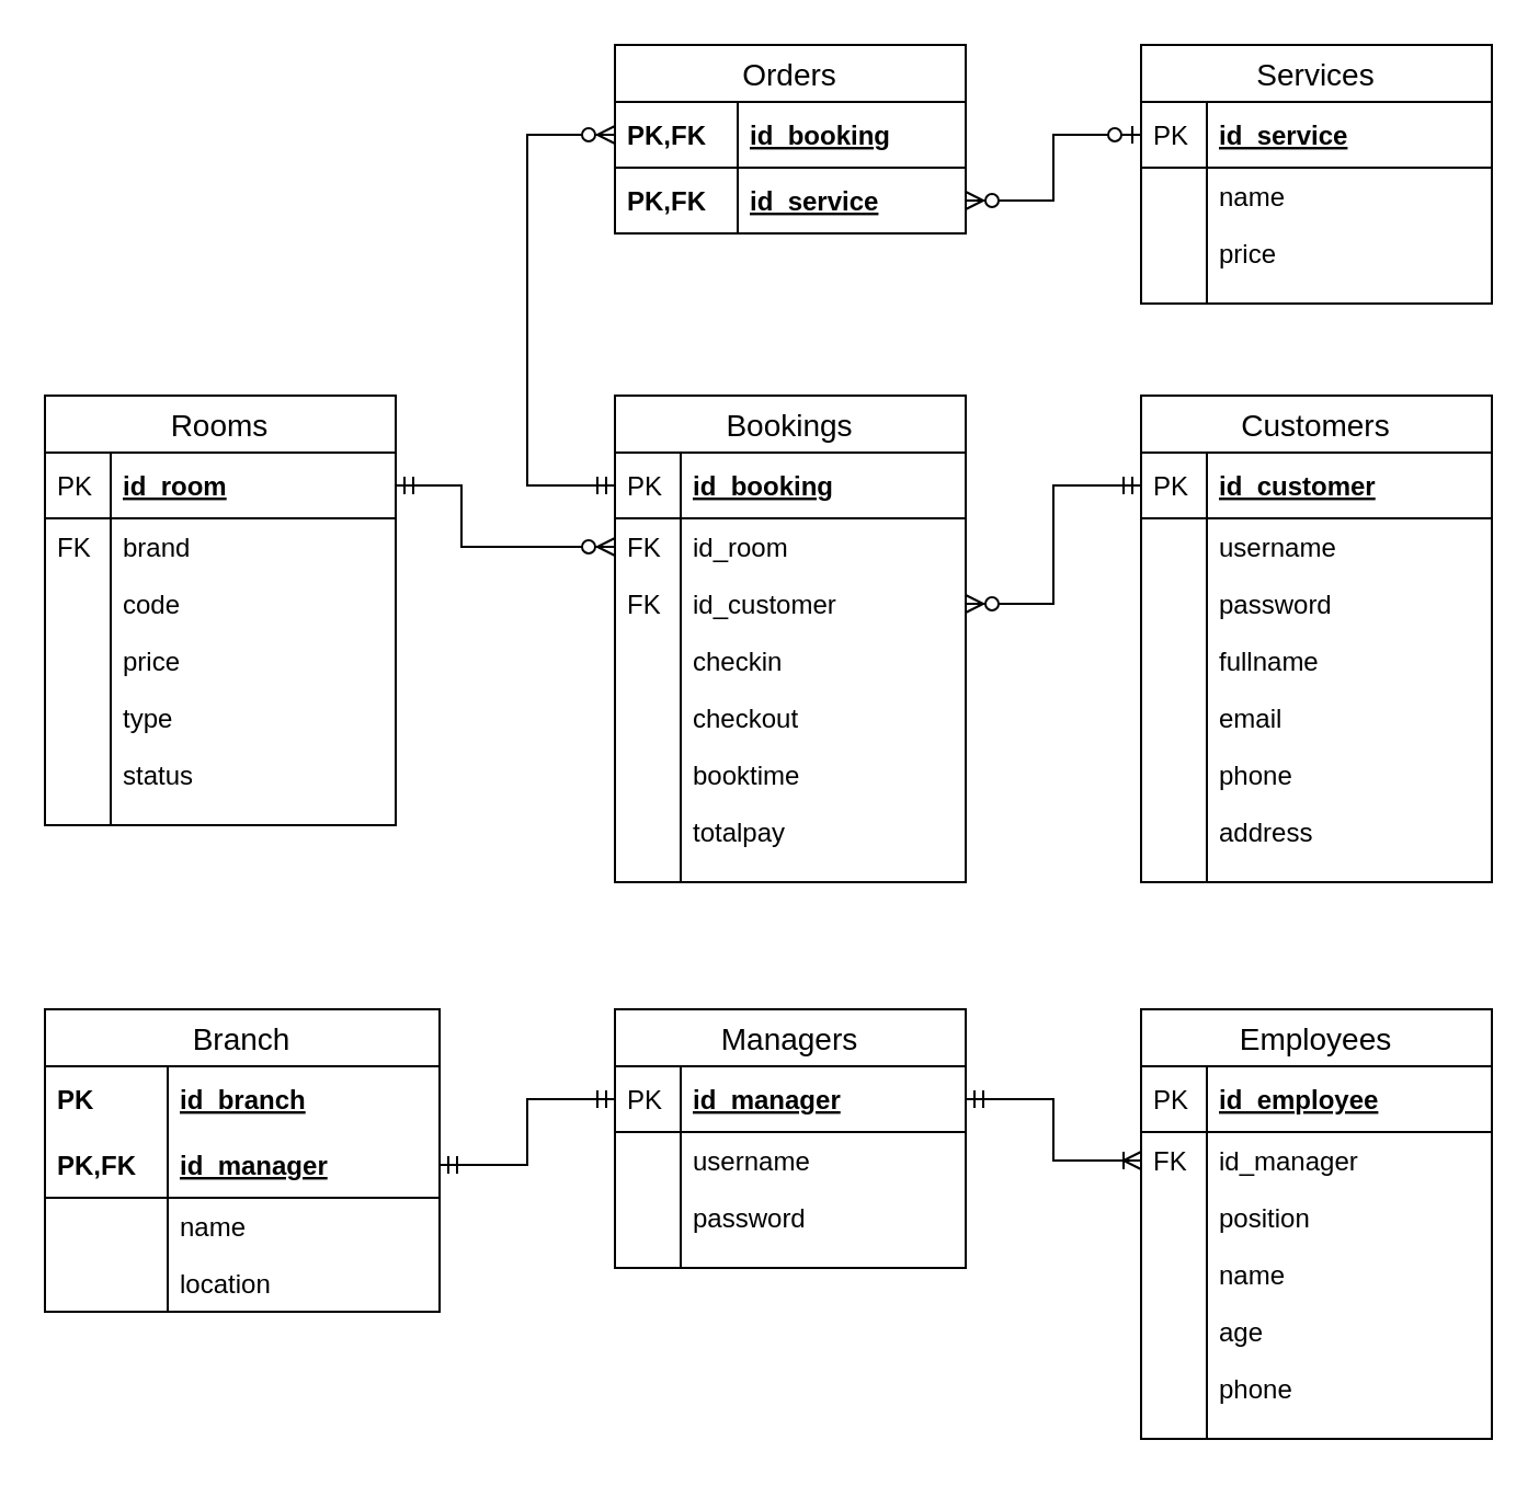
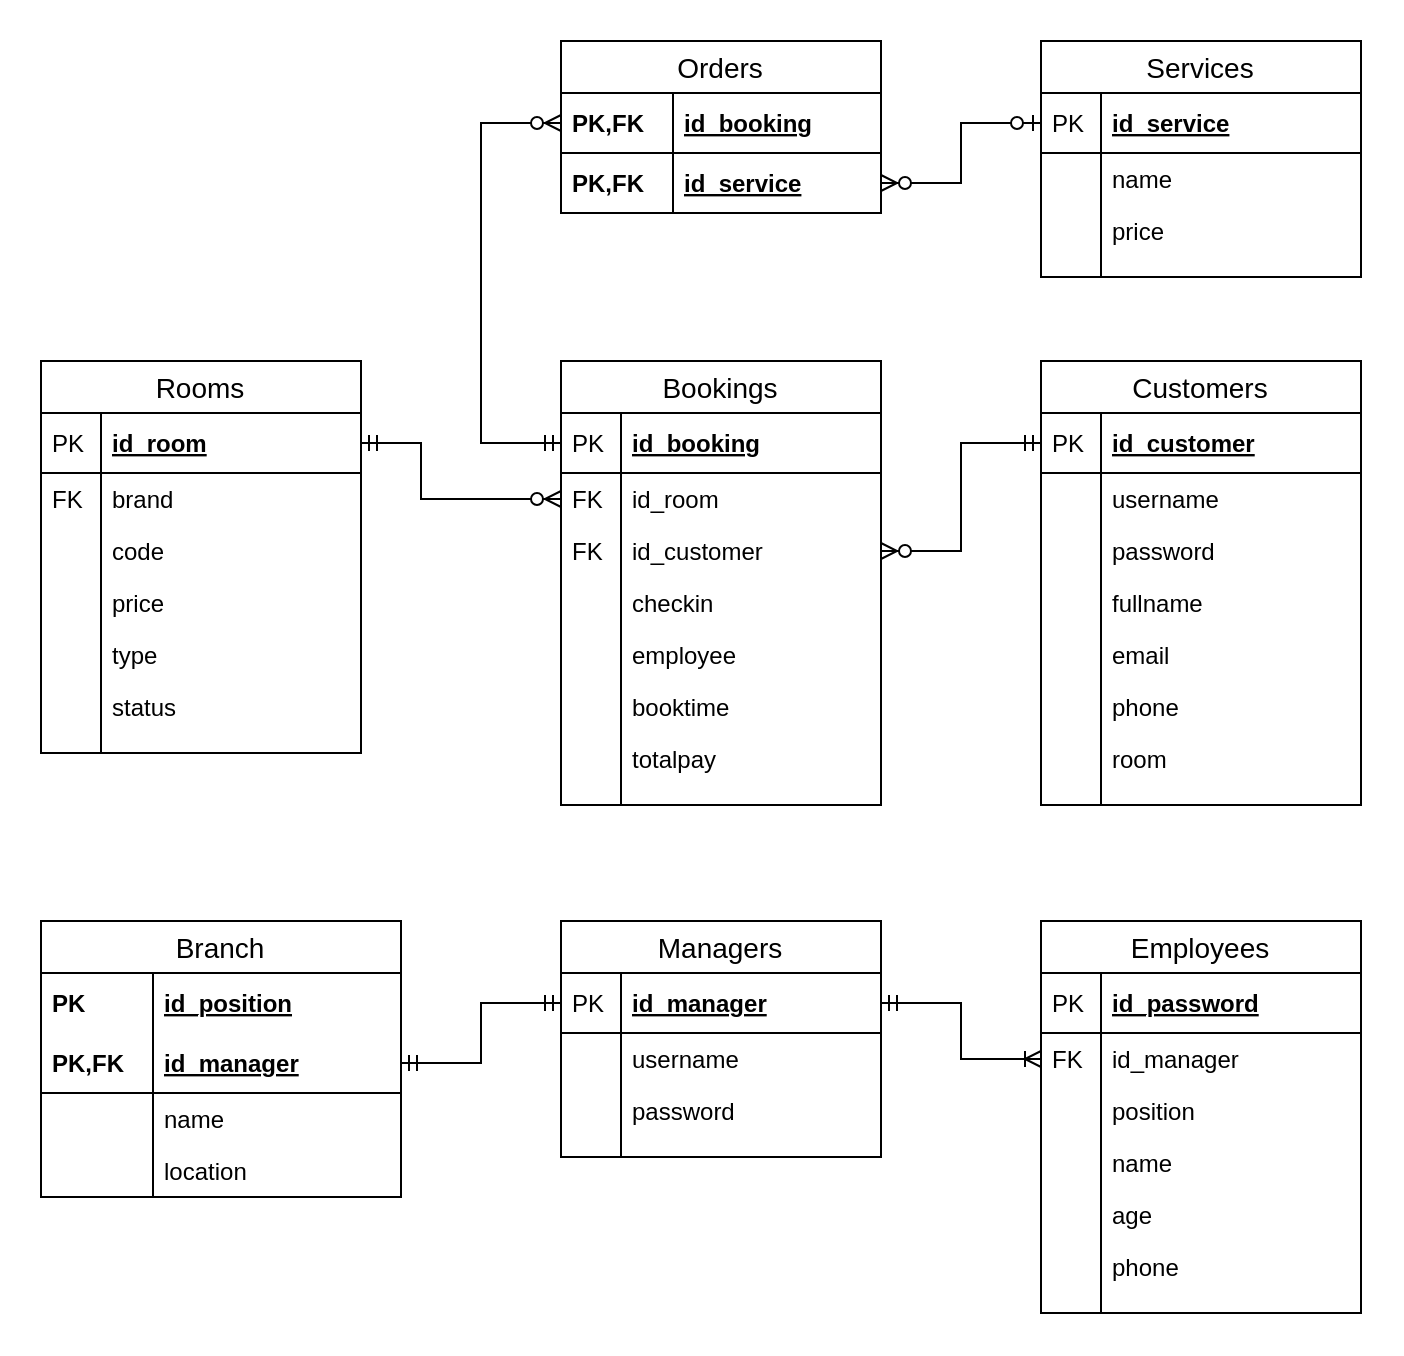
- <mxCell id="34" value="checkout" style="shape=partialRectangle;top=0;left=0;right=0;bottom=0;align=left;verticalAlign=top;fillColor=none;spacingLeft=34;spacingRight=4;overflow=hidden;rotatable=0;points=[[0,0.5],[1,0.5]];portConstraint=eastwest;dropTarget=0;fontSize=12;" parent="25" vertex="1"><mxGeometry y="134" width="160" height="26" as="geometry" /></mxCell>
+ <mxCell id="34" value="employee" style="shape=partialRectangle;top=0;left=0;right=0;bottom=0;align=left;verticalAlign=top;fillColor=none;spacingLeft=34;spacingRight=4;overflow=hidden;rotatable=0;points=[[0,0.5],[1,0.5]];portConstraint=eastwest;dropTarget=0;fontSize=12;" parent="25" vertex="1"><mxGeometry y="134" width="160" height="26" as="geometry" /></mxCell>
- <mxCell id="21" value="address" style="shape=partialRectangle;top=0;left=0;right=0;bottom=0;align=left;verticalAlign=top;fillColor=none;spacingLeft=34;spacingRight=4;overflow=hidden;rotatable=0;points=[[0,0.5],[1,0.5]];portConstraint=eastwest;dropTarget=0;fontSize=12;" parent="8" vertex="1"><mxGeometry y="186" width="160" height="26" as="geometry" /></mxCell>
+ <mxCell id="21" value="room" style="shape=partialRectangle;top=0;left=0;right=0;bottom=0;align=left;verticalAlign=top;fillColor=none;spacingLeft=34;spacingRight=4;overflow=hidden;rotatable=0;points=[[0,0.5],[1,0.5]];portConstraint=eastwest;dropTarget=0;fontSize=12;" parent="8" vertex="1"><mxGeometry y="186" width="160" height="26" as="geometry" /></mxCell>
- <mxCell id="81" value="id_branch" style="shape=partialRectangle;top=0;left=0;right=0;bottom=0;align=left;verticalAlign=middle;fillColor=none;spacingLeft=60;spacingRight=4;overflow=hidden;rotatable=0;points=[[0,0.5],[1,0.5]];portConstraint=eastwest;dropTarget=0;fontStyle=5;fontSize=12;" parent="80" vertex="1"><mxGeometry y="26" width="180" height="30" as="geometry" /></mxCell>
+ <mxCell id="81" value="id_position" style="shape=partialRectangle;top=0;left=0;right=0;bottom=0;align=left;verticalAlign=middle;fillColor=none;spacingLeft=60;spacingRight=4;overflow=hidden;rotatable=0;points=[[0,0.5],[1,0.5]];portConstraint=eastwest;dropTarget=0;fontStyle=5;fontSize=12;" parent="80" vertex="1"><mxGeometry y="26" width="180" height="30" as="geometry" /></mxCell>
- <mxCell id="57" value="id_employee" style="shape=partialRectangle;top=0;left=0;right=0;bottom=1;align=left;verticalAlign=middle;fillColor=none;spacingLeft=34;spacingRight=4;overflow=hidden;rotatable=0;points=[[0,0.5],[1,0.5]];portConstraint=eastwest;dropTarget=0;fontStyle=5;fontSize=12;" parent="56" vertex="1"><mxGeometry y="26" width="160" height="30" as="geometry" /></mxCell>
+ <mxCell id="57" value="id_password" style="shape=partialRectangle;top=0;left=0;right=0;bottom=1;align=left;verticalAlign=middle;fillColor=none;spacingLeft=34;spacingRight=4;overflow=hidden;rotatable=0;points=[[0,0.5],[1,0.5]];portConstraint=eastwest;dropTarget=0;fontStyle=5;fontSize=12;" parent="56" vertex="1"><mxGeometry y="26" width="160" height="30" as="geometry" /></mxCell>
